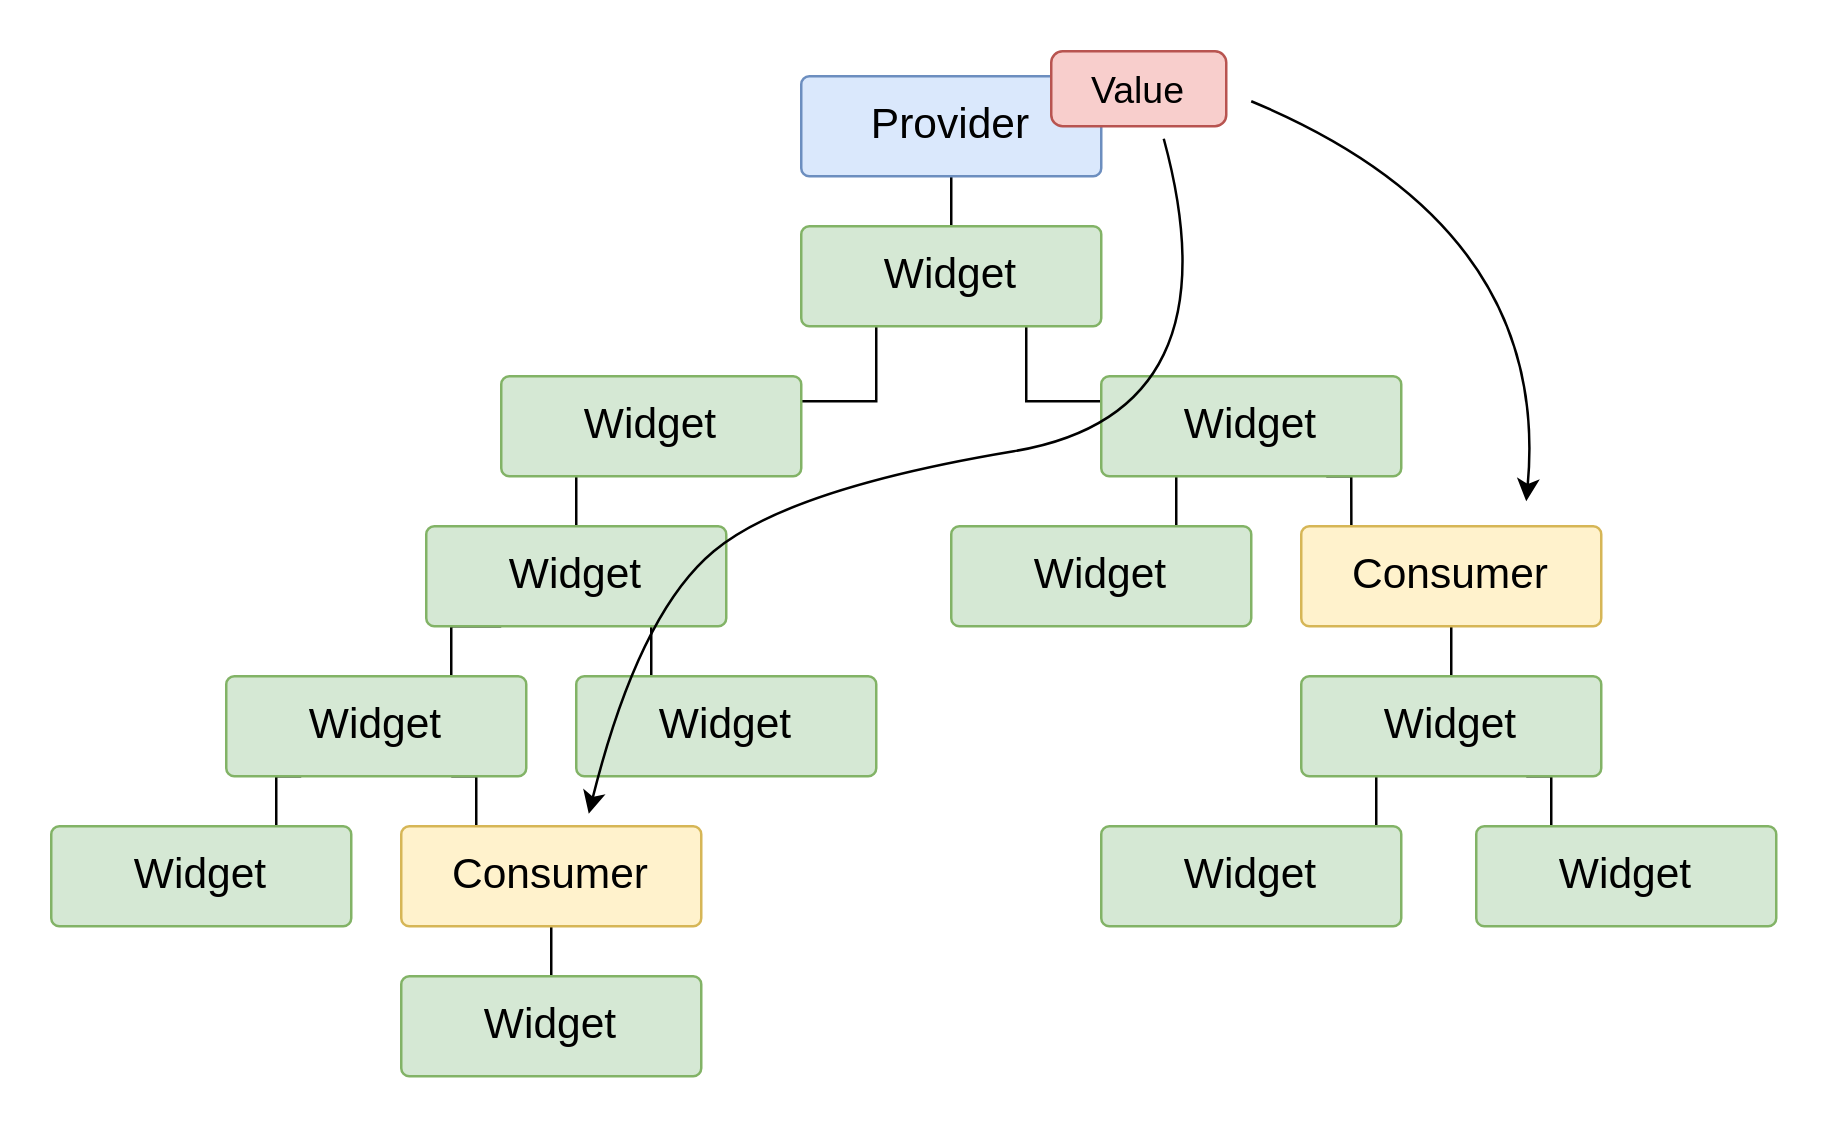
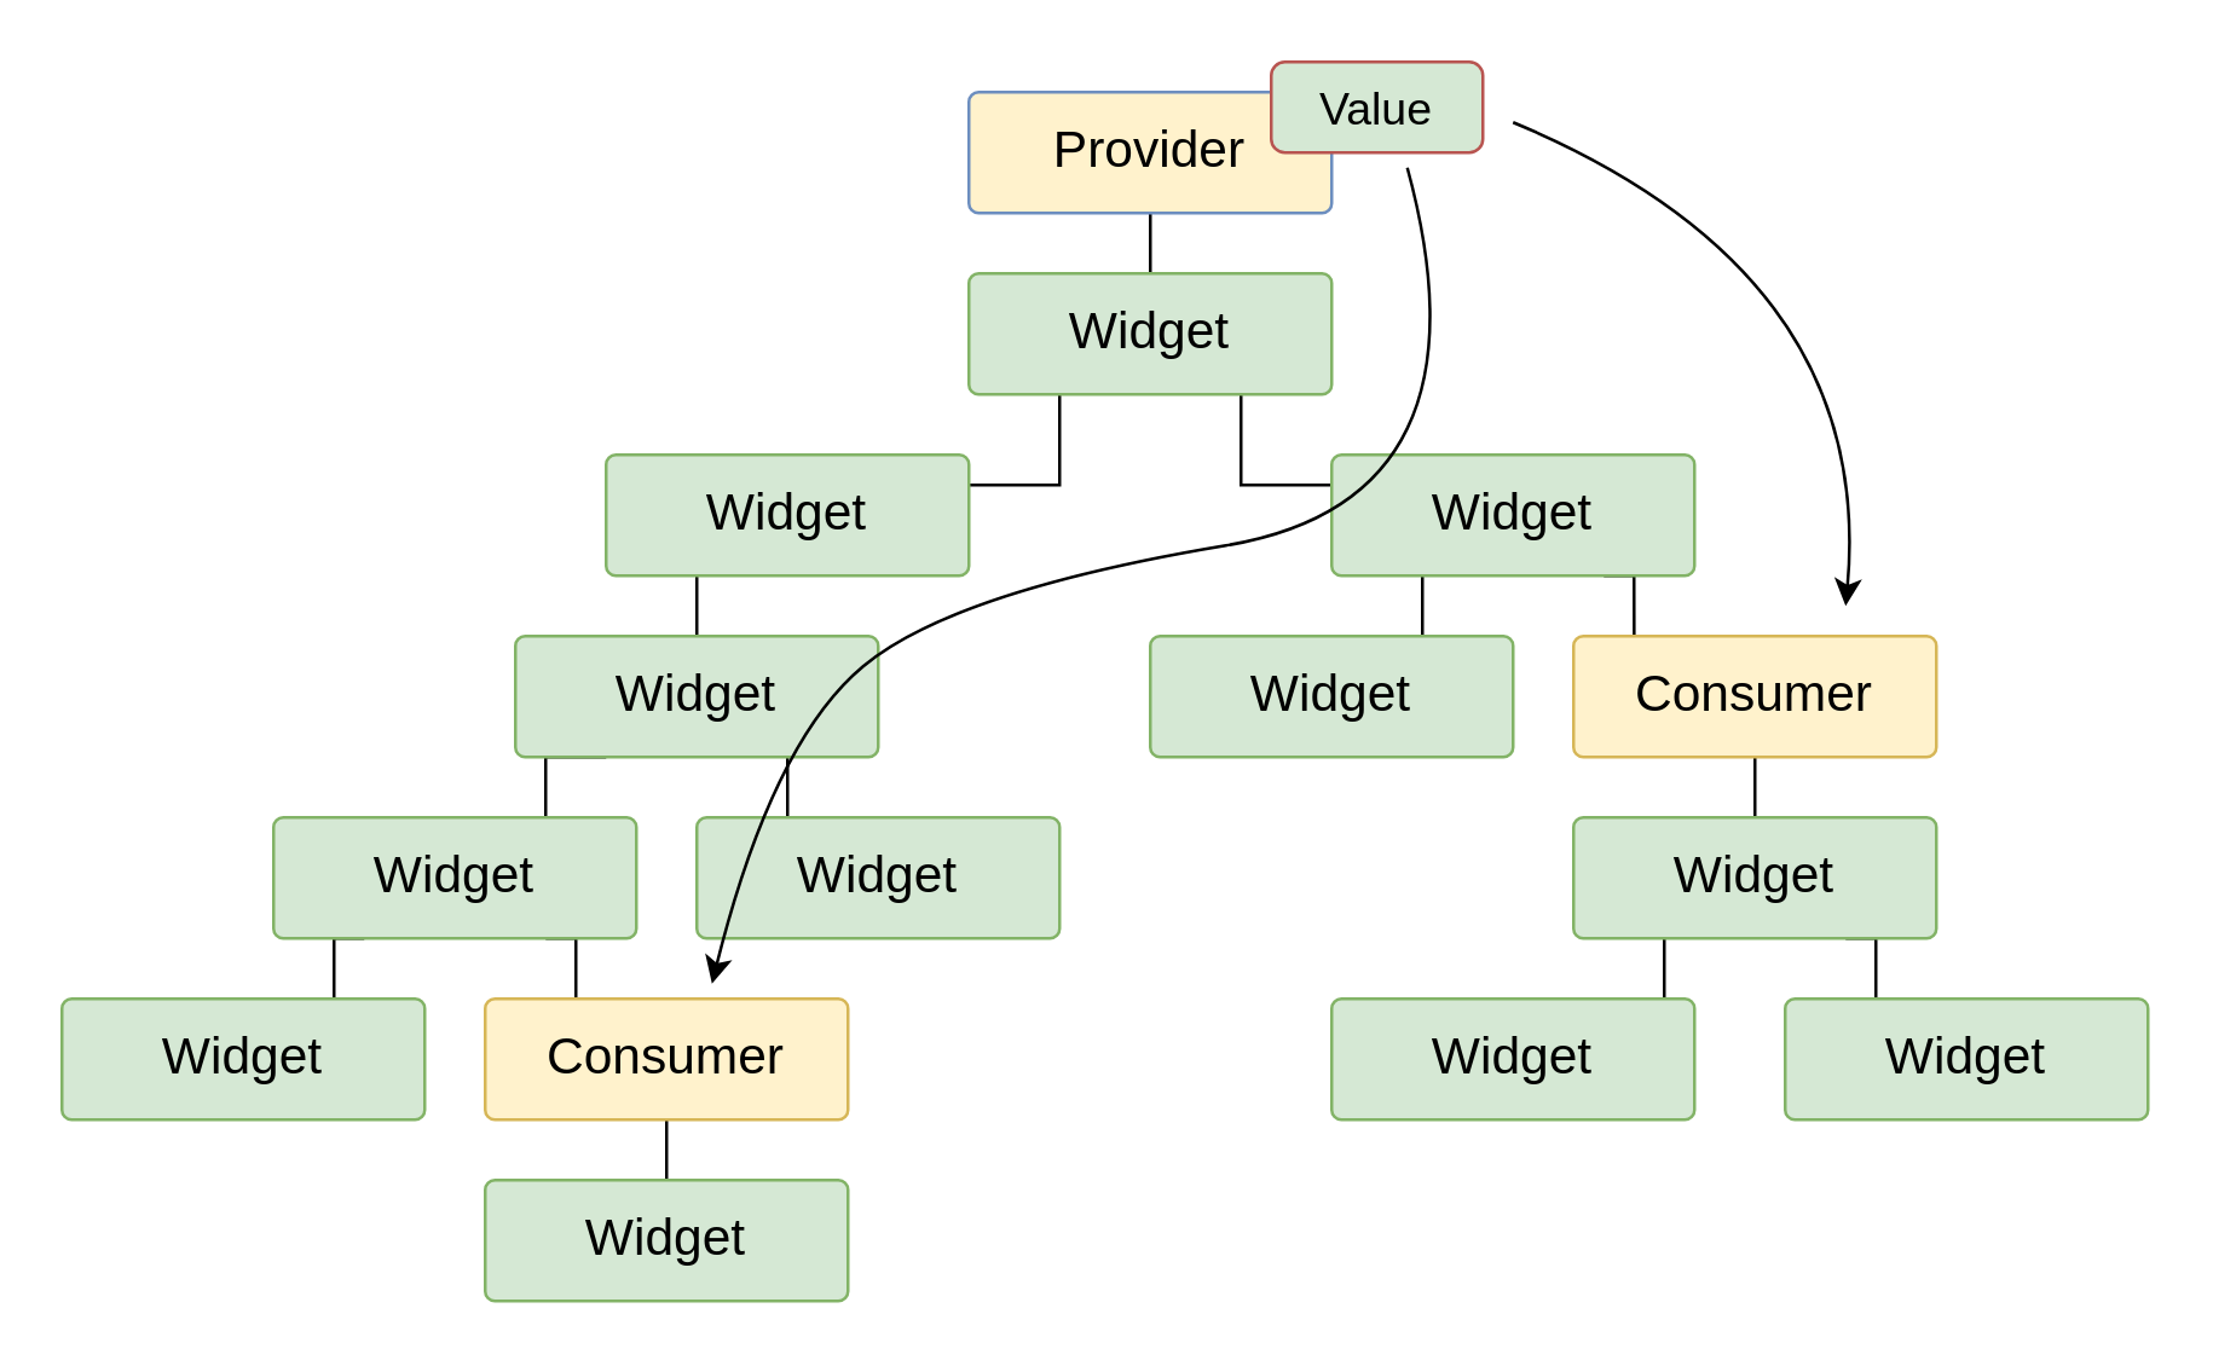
- <mxCell id="31" value="&lt;font style=&quot;font-size: 15px&quot;&gt;Value&lt;/font&gt;" style="rounded=1;whiteSpace=wrap;html=1;fillColor=#f8cecc;strokeColor=#b85450;" vertex="1" parent="1"><mxGeometry x="420" y="20" width="70" height="30" as="geometry" /></mxCell>
+ <mxCell id="31" value="&lt;font style=&quot;font-size: 15px&quot;&gt;Value&lt;/font&gt;" style="rounded=1;whiteSpace=wrap;html=1;fillColor=#d5e8d4;strokeColor=#b85450;" vertex="1" parent="1"><mxGeometry x="420" y="20" width="70" height="30" as="geometry" /></mxCell>
- <mxCell id="3" value="&lt;font style=&quot;font-size: 17px&quot;&gt;Provider&lt;/font&gt;" style="rounded=1;whiteSpace=wrap;html=1;arcSize=8;fillColor=#dae8fc;strokeColor=#6c8ebf;" vertex="1" parent="1"><mxGeometry x="320" y="30" width="120" height="40" as="geometry" /></mxCell>
+ <mxCell id="3" value="&lt;font style=&quot;font-size: 17px&quot;&gt;Provider&lt;/font&gt;" style="rounded=1;whiteSpace=wrap;html=1;arcSize=8;fillColor=#fff2cc;strokeColor=#6c8ebf;" vertex="1" parent="1"><mxGeometry x="320" y="30" width="120" height="40" as="geometry" /></mxCell>
